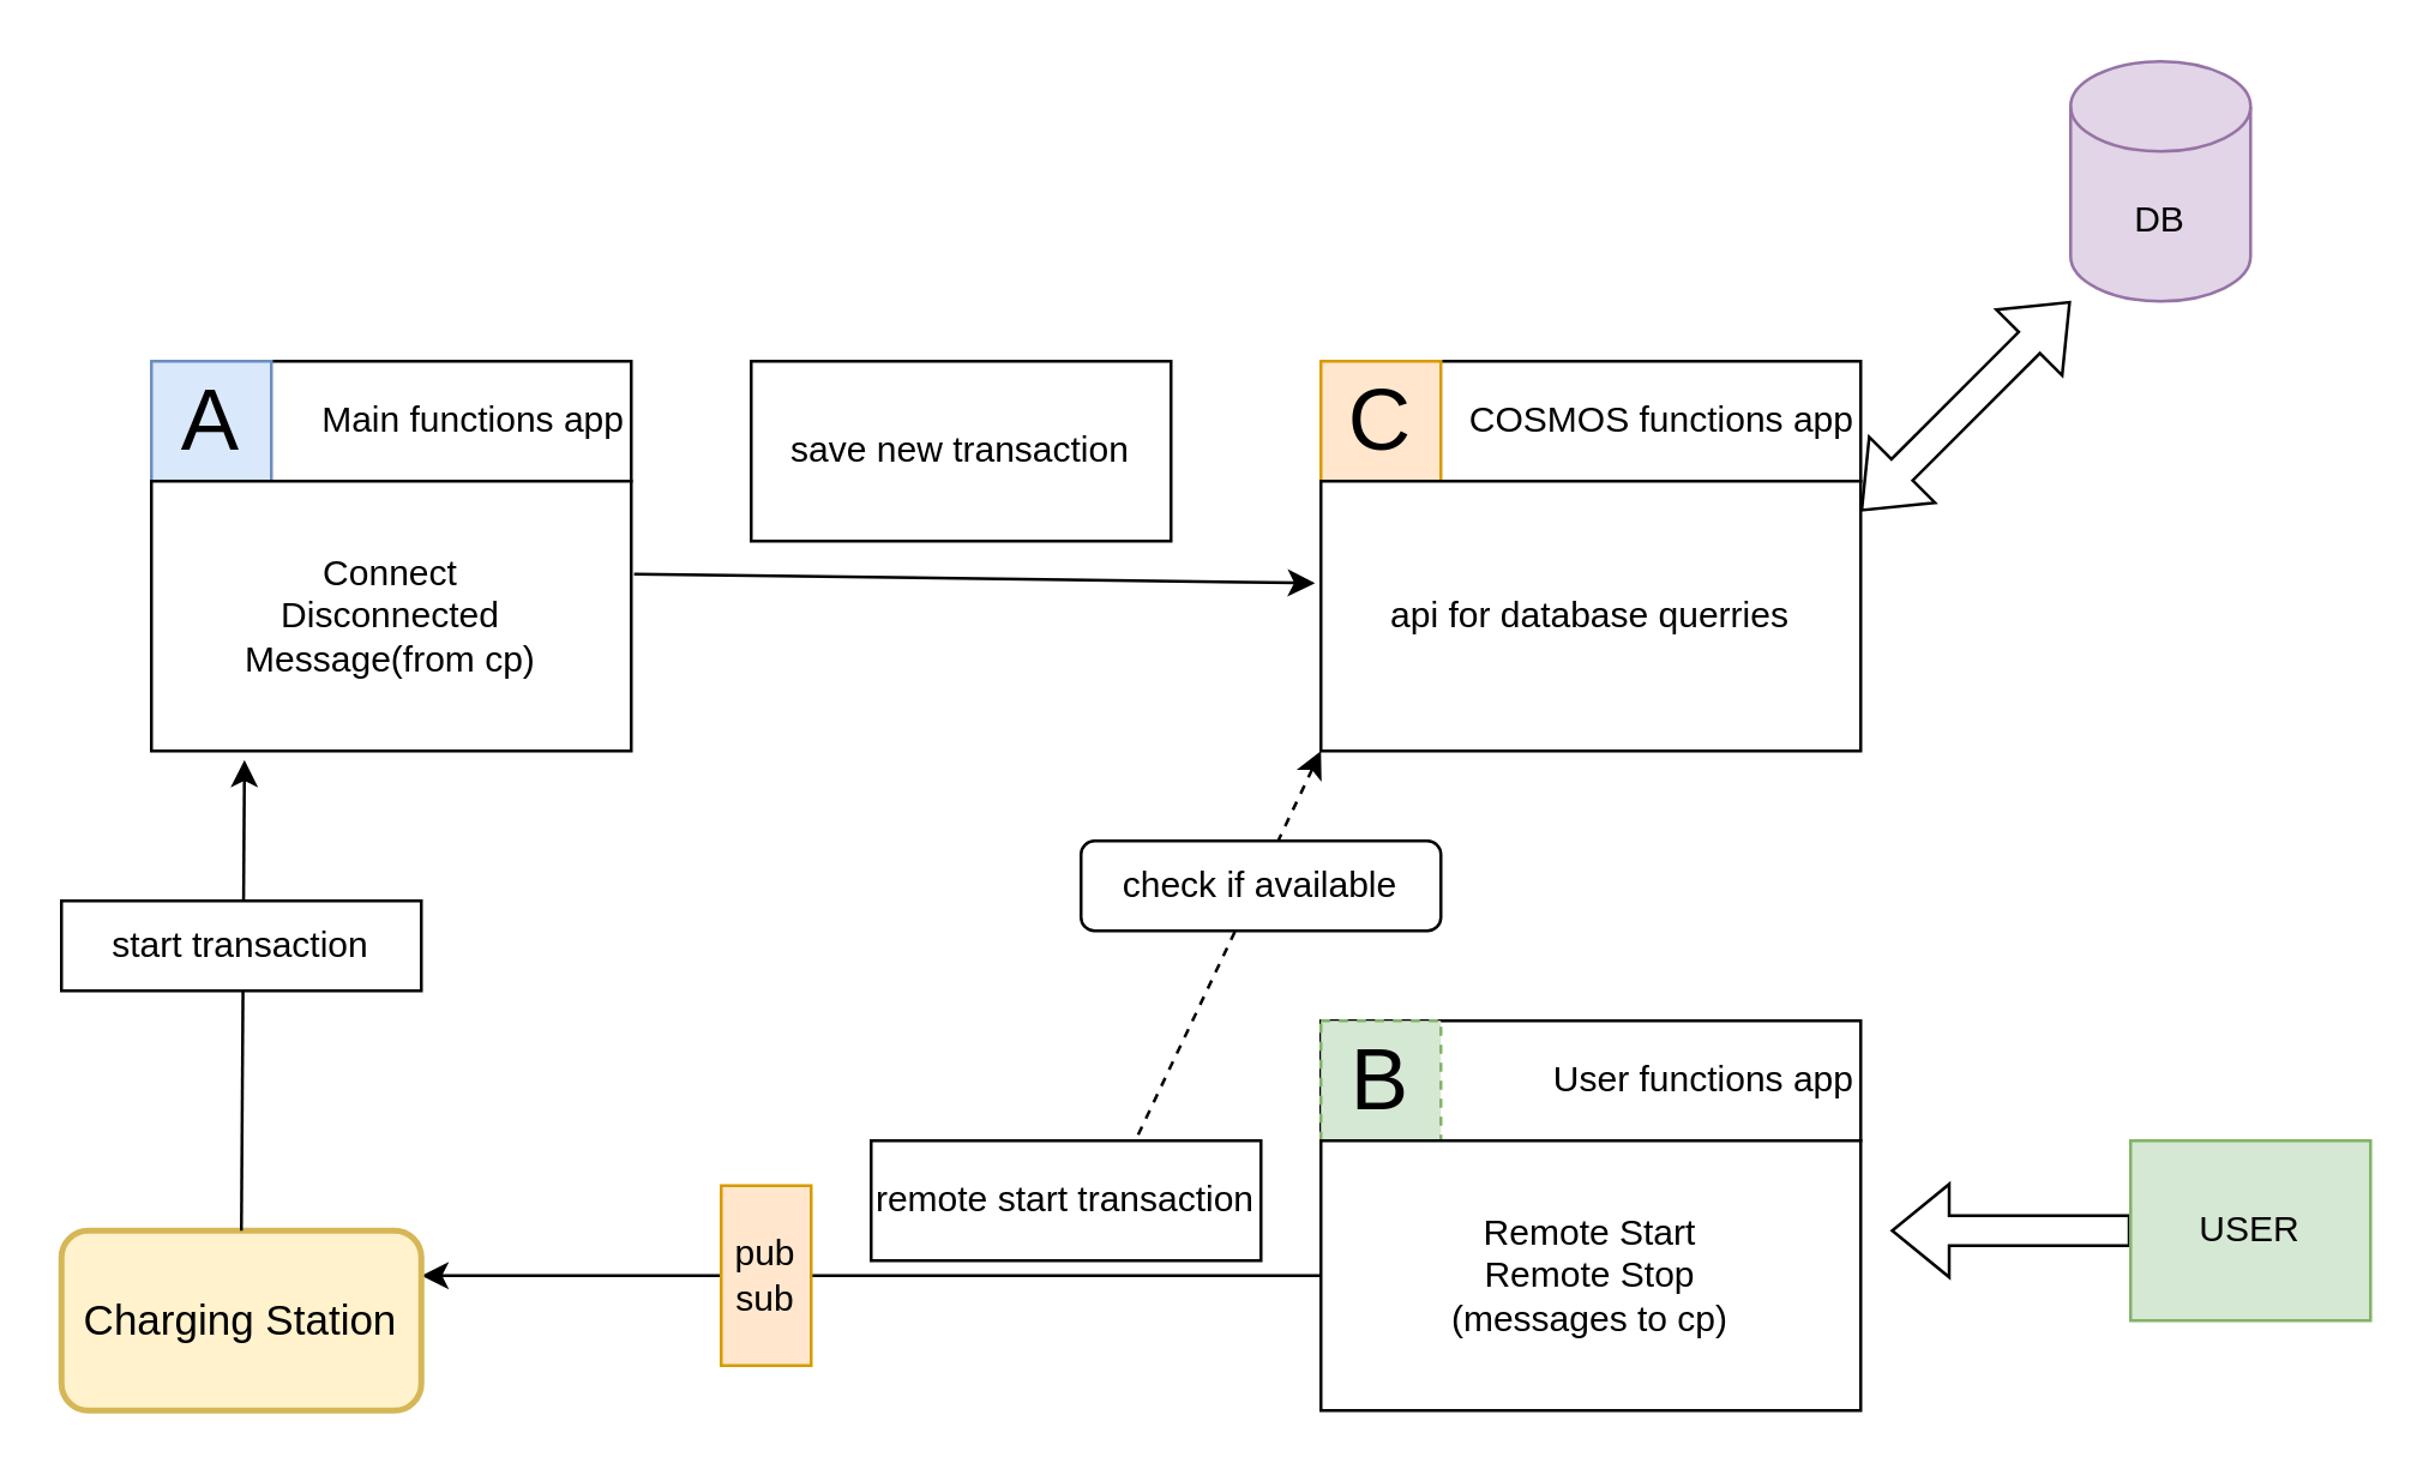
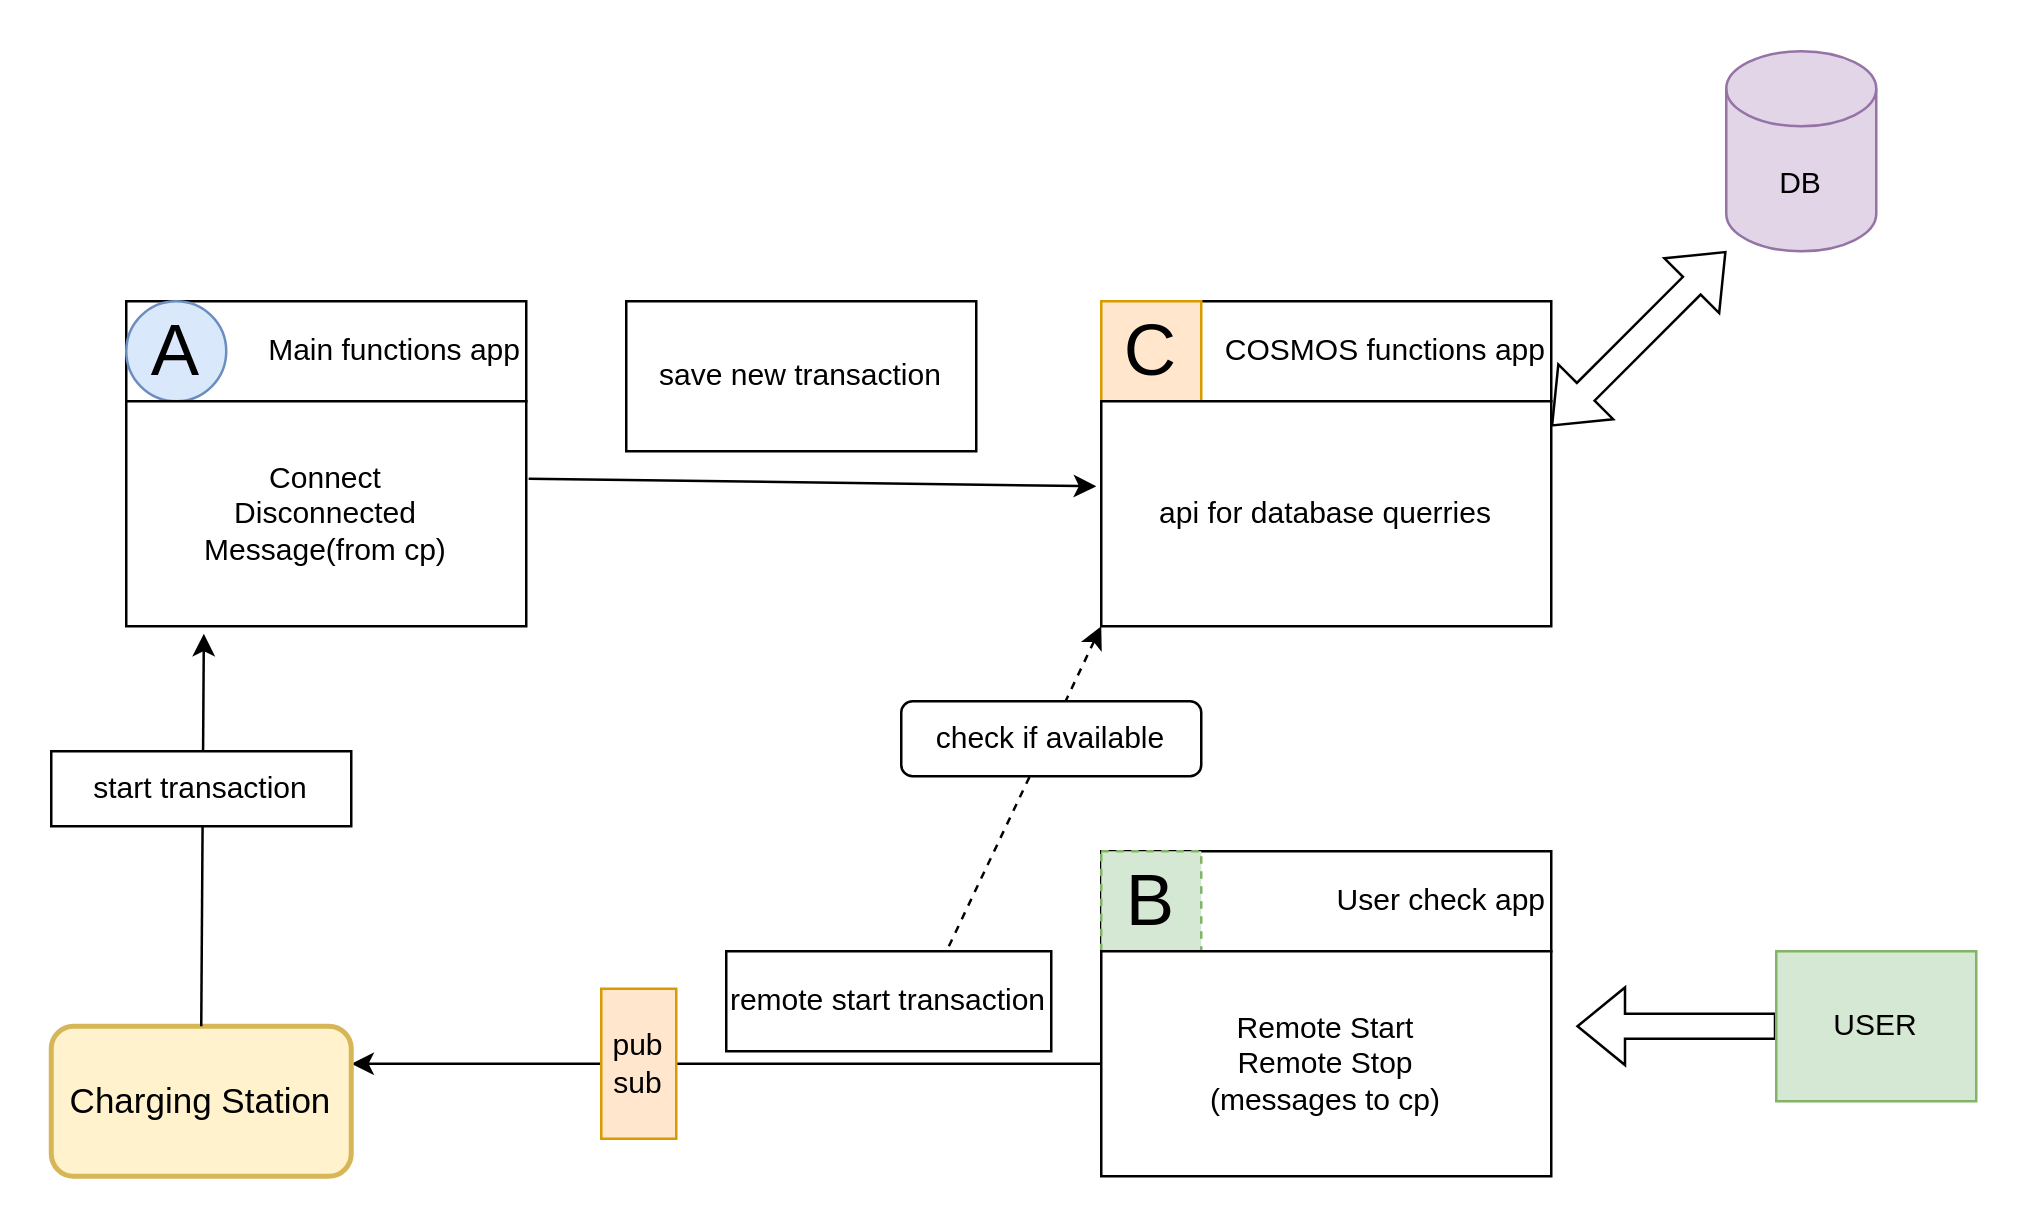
- <mxCell id="3" value="&lt;font style=&quot;font-size: 29px;&quot;&gt;A&lt;/font&gt;" style="rounded=0;whiteSpace=wrap;html=1;fillColor=#dae8fc;strokeColor=#6c8ebf;" vertex="1" parent="1"><mxGeometry x="50" y="120" width="40" height="40" as="geometry" /></mxCell>
+ <mxCell id="3" value="&lt;font style=&quot;font-size: 29px;&quot;&gt;A&lt;/font&gt;" style="ellipse;whiteSpace=wrap;html=1;fillColor=#dae8fc;strokeColor=#6c8ebf;" vertex="1" parent="1"><mxGeometry x="50" y="120" width="40" height="40" as="geometry" /></mxCell>
- <mxCell id="5" value="&lt;div&gt;User functions app&lt;br&gt;&lt;/div&gt;" style="rounded=0;whiteSpace=wrap;html=1;align=right;" vertex="1" parent="1"><mxGeometry x="440" y="340" width="180" height="40" as="geometry" /></mxCell>
+ <mxCell id="5" value="&lt;div&gt;User check app&lt;br&gt;&lt;/div&gt;" style="rounded=0;whiteSpace=wrap;html=1;align=right;" vertex="1" parent="1"><mxGeometry x="440" y="340" width="180" height="40" as="geometry" /></mxCell>
